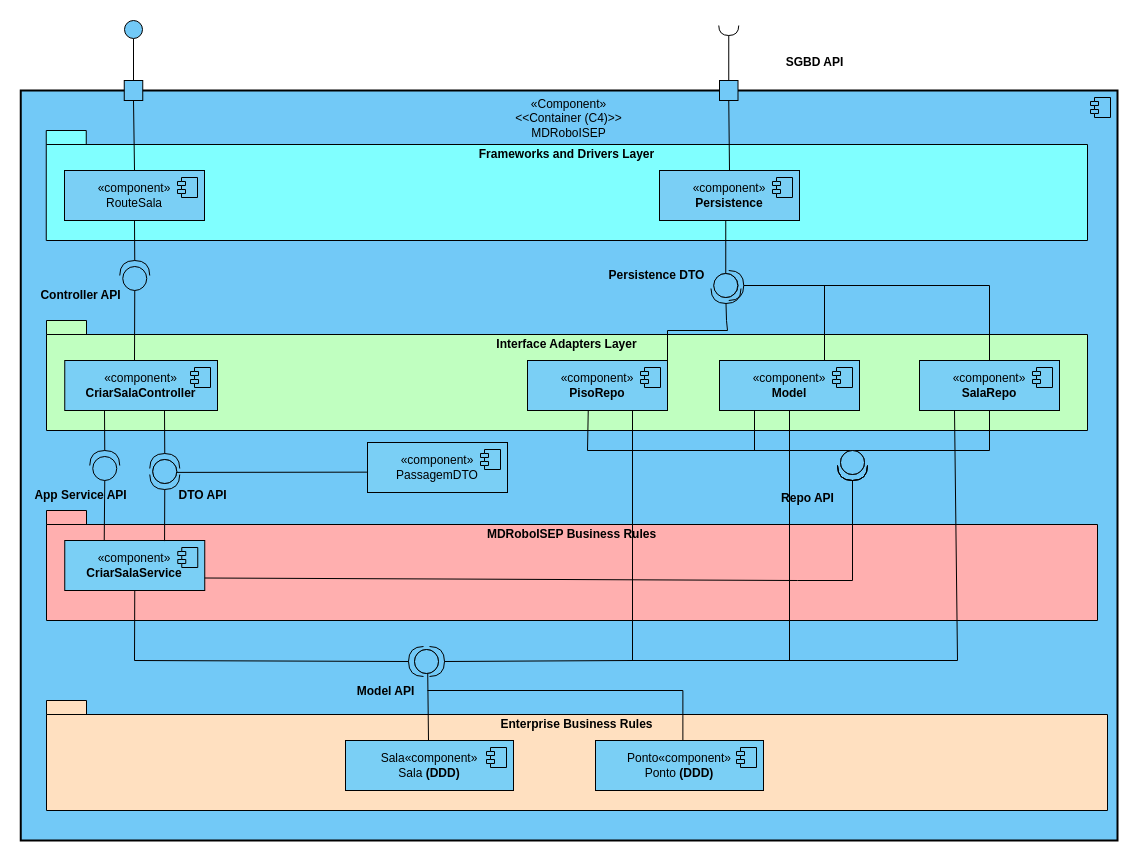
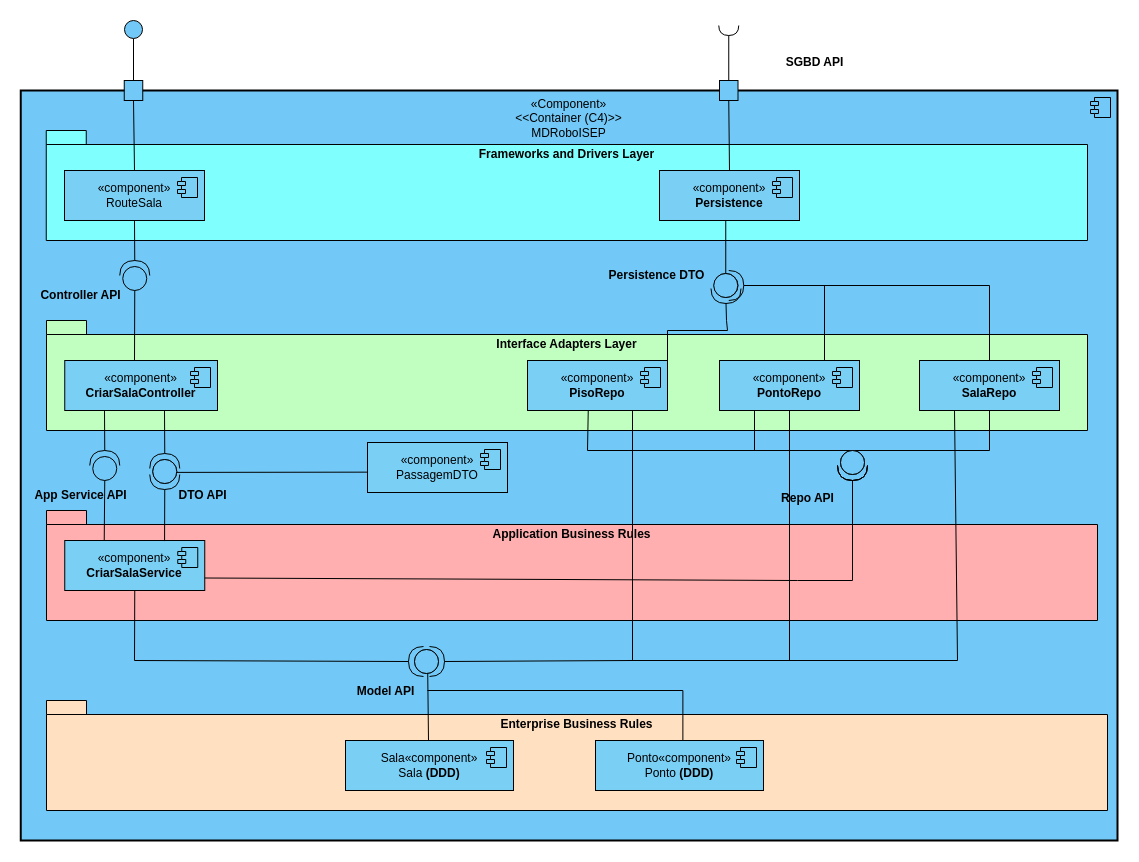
- <mxCell id="58" value="«component»&lt;br&gt;&lt;b&gt;Model&lt;/b&gt;" style="html=1;dropTarget=0;whiteSpace=wrap;fillColor=#7ACFF5;" parent="1" vertex="1"><mxGeometry x="719" y="360" width="140" height="50" as="geometry" /></mxCell>
+ <mxCell id="58" value="«component»&lt;br&gt;&lt;b&gt;PontoRepo&lt;/b&gt;" style="html=1;dropTarget=0;whiteSpace=wrap;fillColor=#7ACFF5;" parent="1" vertex="1"><mxGeometry x="719" y="360" width="140" height="50" as="geometry" /></mxCell>
- <mxCell id="20" value="MDRoboISEP Business Rules" style="shape=folder;fontStyle=1;spacingTop=10;tabWidth=40;tabHeight=14;tabPosition=left;html=1;whiteSpace=wrap;verticalAlign=top;fillColor=#ffafaf;" parent="1" vertex="1"><mxGeometry x="46" y="510" width="1051" height="110" as="geometry" /></mxCell>
+ <mxCell id="20" value="Application Business Rules" style="shape=folder;fontStyle=1;spacingTop=10;tabWidth=40;tabHeight=14;tabPosition=left;html=1;whiteSpace=wrap;verticalAlign=top;fillColor=#ffafaf;" parent="1" vertex="1"><mxGeometry x="46" y="510" width="1051" height="110" as="geometry" /></mxCell>
